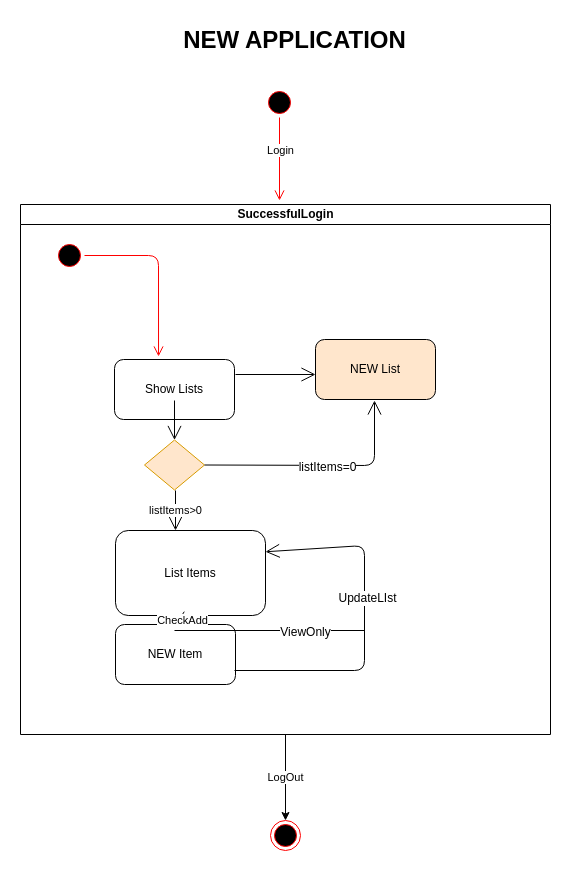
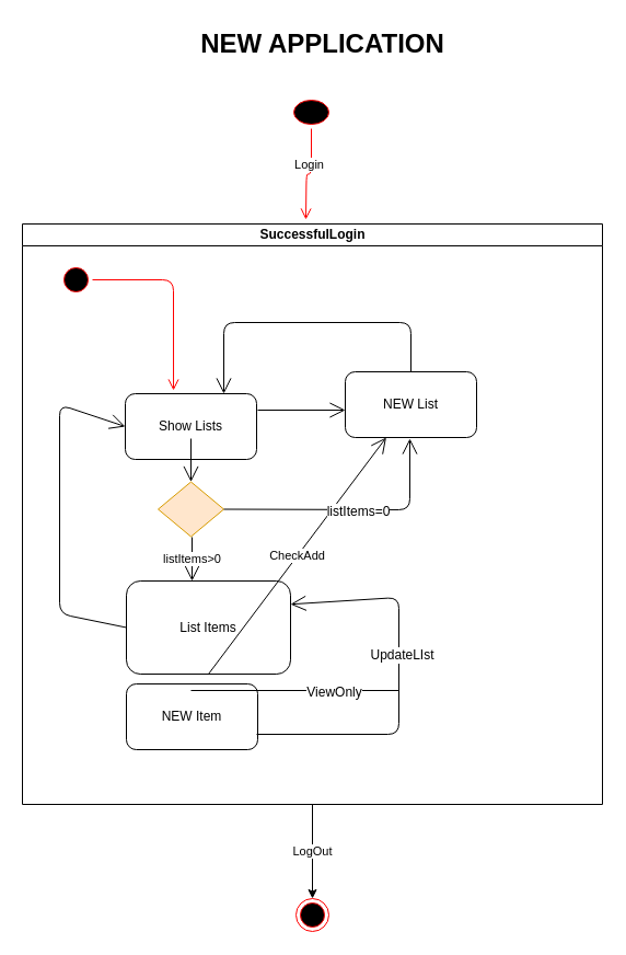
- <mxCell id="25" value="L" style="ellipse;html=1;shape=startState;fillColor=#000000;strokeColor=#ff0000;" parent="1" vertex="1"><mxGeometry x="264" y="87" width="30" height="30" as="geometry" /></mxCell>
+ <mxCell id="25" value="L" style="ellipse;html=1;shape=startState;fillColor=#000000;strokeColor=#ff0000;" parent="1" vertex="1"><mxGeometry x="264" y="87" width="40" height="30" as="geometry" /></mxCell>
+ <mxCell id="12" value="" style="endArrow=open;endFill=1;endSize=12;html=1;exitX=0.5;exitY=0;exitDx=0;exitDy=0;entryX=0.75;entryY=0;entryDx=0;entryDy=0;" parent="5" source="6" target="7" edge="1"><mxGeometry width="160" relative="1" as="geometry"><mxPoint x="225" y="180" as="sourcePoint" /><mxPoint x="305" y="180" as="targetPoint" /><Array as="points"><mxPoint x="355" y="90" /><mxPoint x="184" y="90" /></Array></mxGeometry></mxCell>
- <mxCell id="6" value="NEW List" style="rounded=1;whiteSpace=wrap;html=1;fillColor=#ffe6cc;" parent="5" vertex="1"><mxGeometry x="295" y="135" width="120" height="60" as="geometry" /></mxCell>
+ <mxCell id="6" value="NEW List" style="rounded=1;whiteSpace=wrap;html=1;" parent="5" vertex="1"><mxGeometry x="295" y="135" width="120" height="60" as="geometry" /></mxCell>
+ <mxCell id="13" value="" style="endArrow=open;endFill=1;endSize=12;html=1;exitX=0;exitY=0.5;exitDx=0;exitDy=0;entryX=0;entryY=0.5;entryDx=0;entryDy=0;" parent="5" source="9" target="7" edge="1"><mxGeometry width="160" relative="1" as="geometry"><mxPoint x="64" y="286" as="sourcePoint" /><mxPoint x="-36" y="186" as="targetPoint" /><Array as="points"><mxPoint x="34" y="356" /><mxPoint x="34" y="165" /></Array></mxGeometry></mxCell>
- <mxCell id="16" value="CheckAdd" style="endArrow=open;endFill=1;endSize=12;html=1;exitX=0.5;exitY=1;exitDx=0;exitDy=0;entryX=0.5;entryY=0;entryDx=0;entryDy=0;" parent="5" source="9" target="10" edge="1"><mxGeometry width="160" relative="1" as="geometry"><mxPoint x="64" y="416" as="sourcePoint" /><mxPoint x="224" y="416" as="targetPoint" /></mxGeometry></mxCell>
+ <mxCell id="16" value="CheckAdd" style="endArrow=open;endFill=1;endSize=12;html=1;exitX=0.5;exitY=1;exitDx=0;exitDy=0;" parent="5" source="9" target="6" edge="1"><mxGeometry width="160" relative="1" as="geometry"><mxPoint x="64" y="416" as="sourcePoint" /><mxPoint x="224" y="416" as="targetPoint" /></mxGeometry></mxCell>
